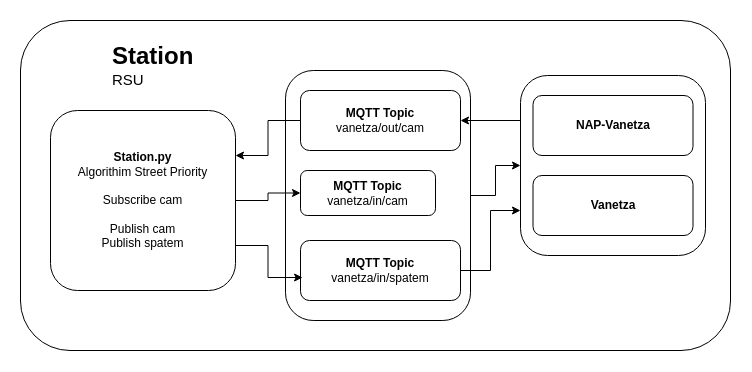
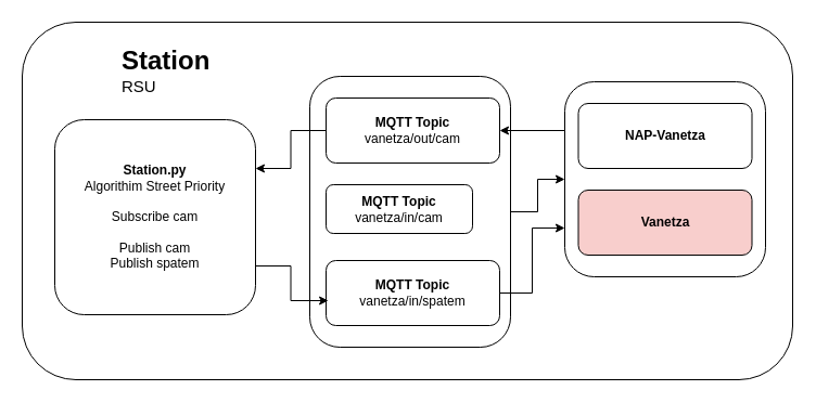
- <mxCell id="10" style="edgeStyle=orthogonalEdgeStyle;rounded=0;orthogonalLoop=1;jettySize=auto;html=1;entryX=0;entryY=0.5;entryDx=0;entryDy=0;" edge="1" parent="1" source="11" target="7"><mxGeometry relative="1" as="geometry" /></mxCell>
- <mxCell id="15" value="&lt;b&gt;Vanetza&lt;/b&gt;" style="rounded=1;whiteSpace=wrap;html=1;" vertex="1" parent="12"><mxGeometry x="12.5" y="100" width="160" height="60" as="geometry" /></mxCell>
+ <mxCell id="15" value="&lt;b&gt;Vanetza&lt;/b&gt;" style="rounded=1;whiteSpace=wrap;html=1;fillColor=#f8cecc;" vertex="1" parent="12"><mxGeometry x="12.5" y="100" width="160" height="60" as="geometry" /></mxCell>
